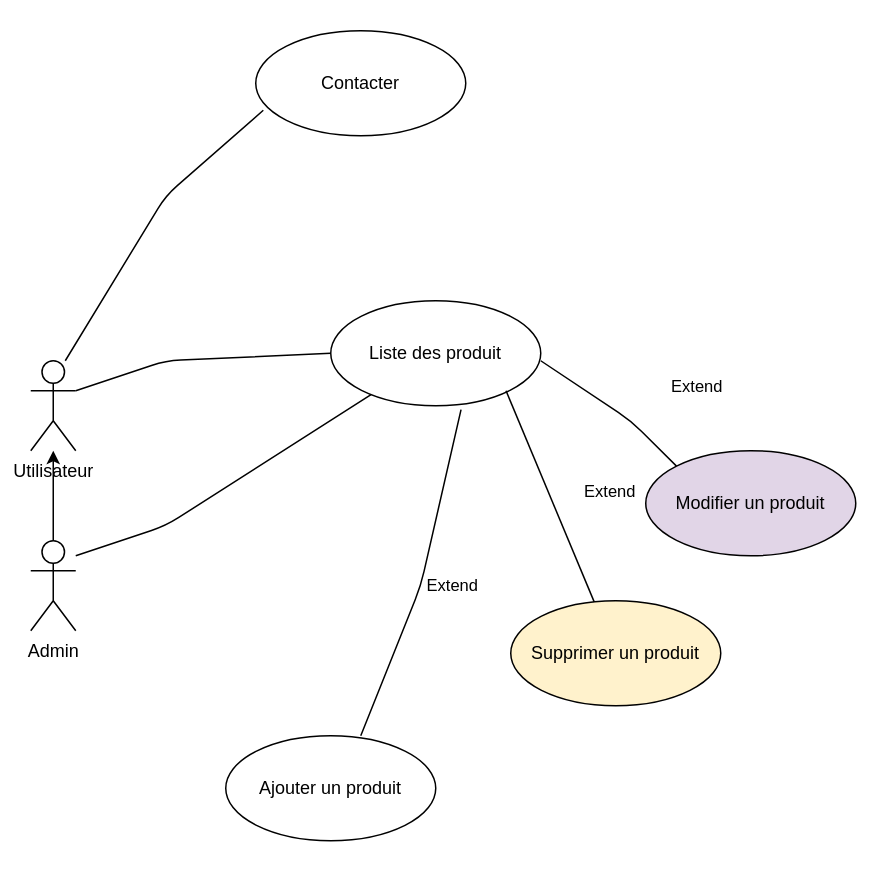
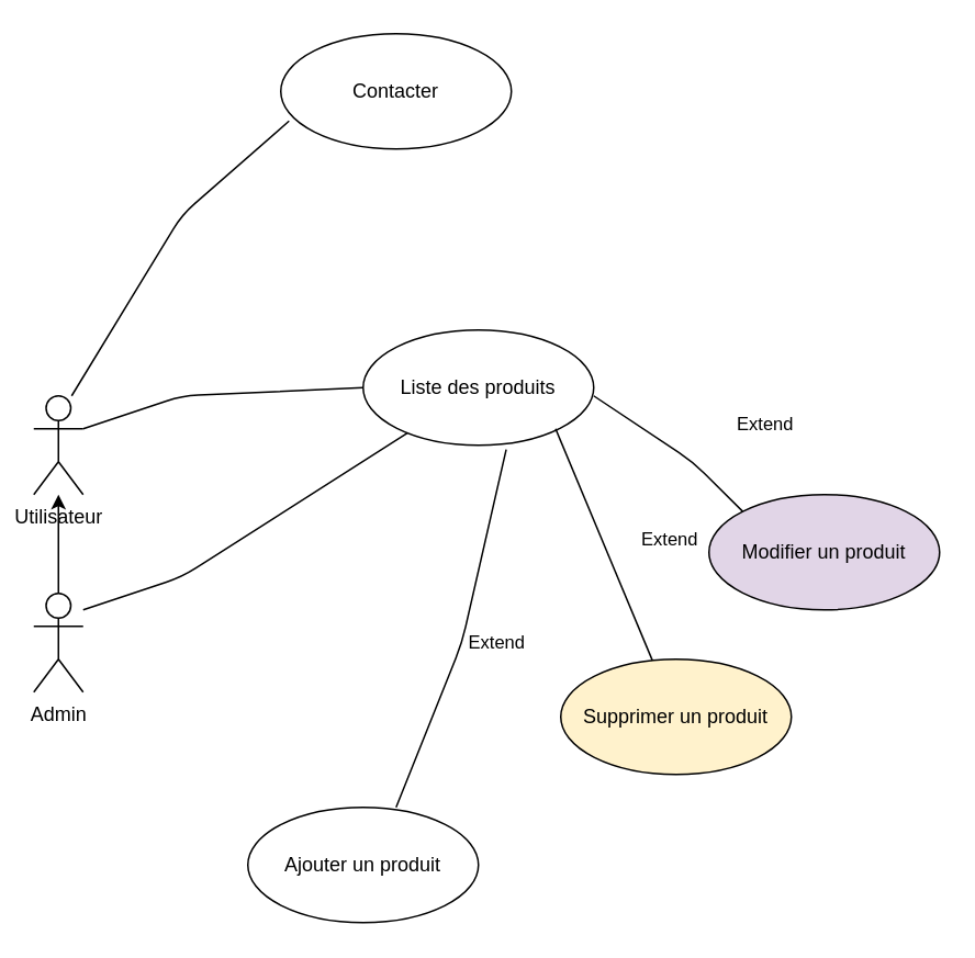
- <mxCell id="3" value="Liste des produit" style="ellipse;whiteSpace=wrap;html=1;" vertex="1" parent="1"><mxGeometry x="220" y="200" width="140" height="70" as="geometry" /></mxCell>
+ <mxCell id="3" value="Liste des produits" style="ellipse;whiteSpace=wrap;html=1;" vertex="1" parent="1"><mxGeometry x="220" y="200" width="140" height="70" as="geometry" /></mxCell>
